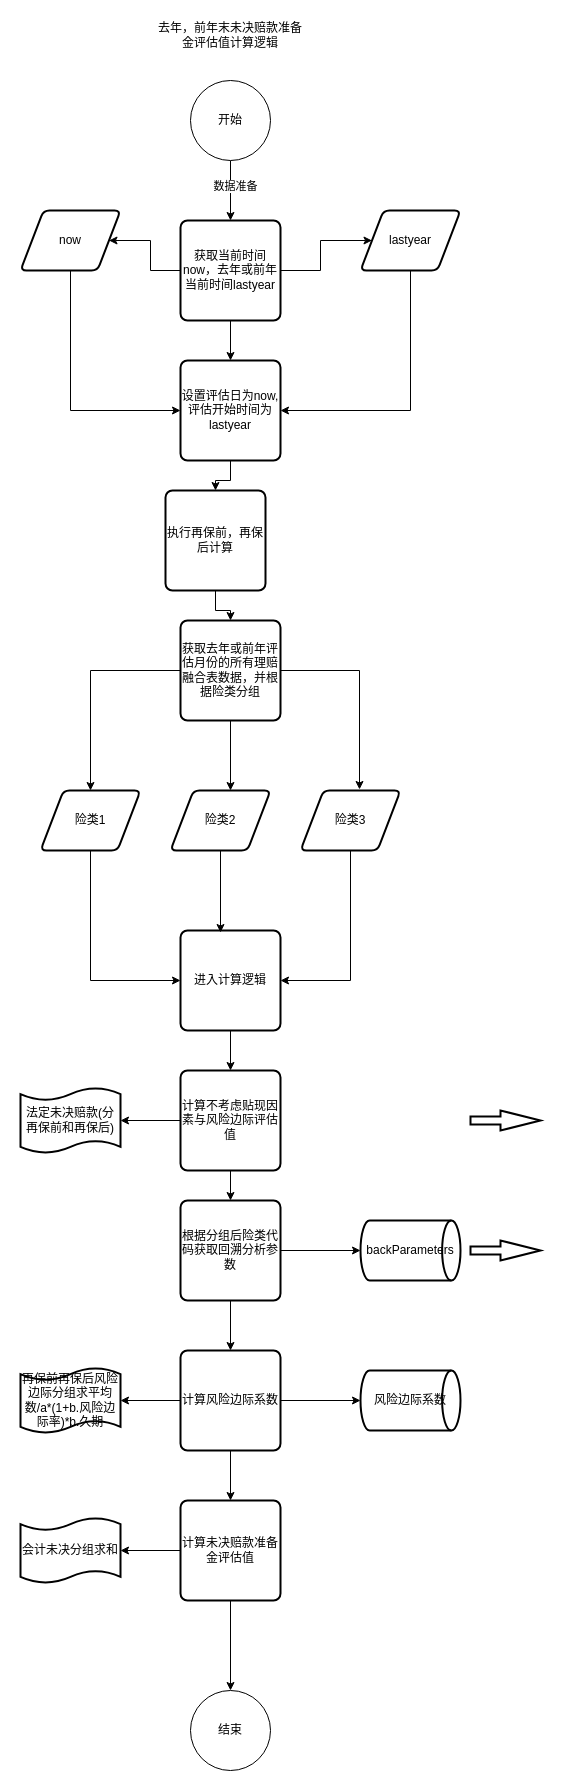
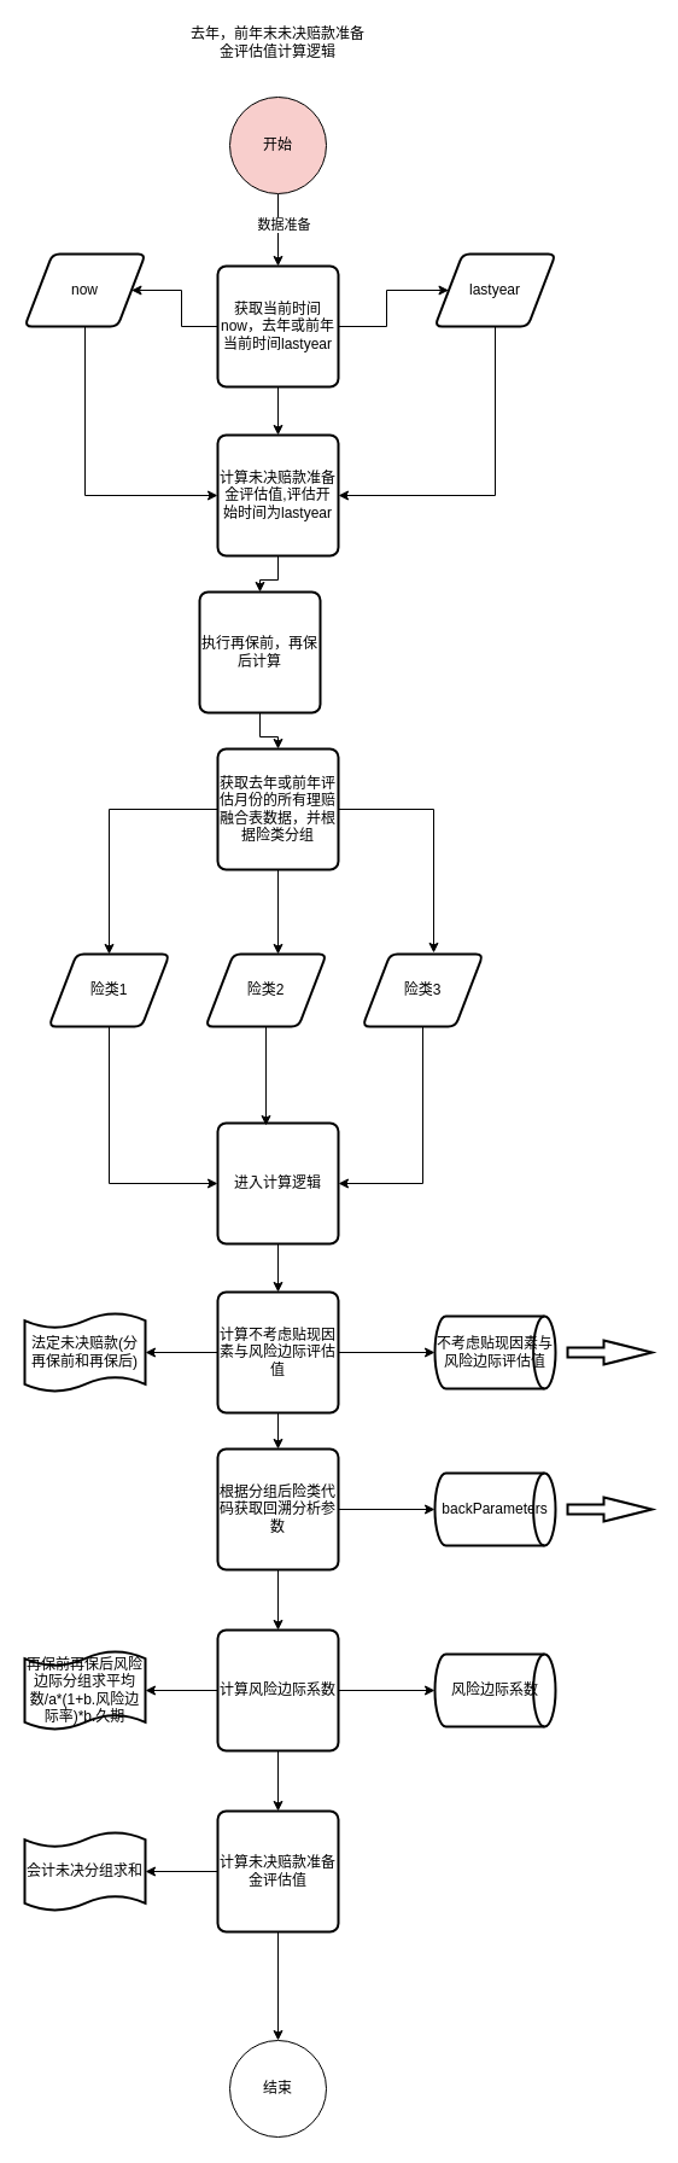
- <mxCell id="4" value="开始" style="ellipse;whiteSpace=wrap;html=1;aspect=fixed;" vertex="1" parent="1"><mxGeometry x="190" y="80" width="80" height="80" as="geometry" /></mxCell>
+ <mxCell id="4" value="开始" style="ellipse;whiteSpace=wrap;html=1;aspect=fixed;fillColor=#f8cecc;" vertex="1" parent="1"><mxGeometry x="190" y="80" width="80" height="80" as="geometry" /></mxCell>
- <mxCell id="15" value="设置评估日为now,评估开始时间为lastyear" style="rounded=1;whiteSpace=wrap;html=1;absoluteArcSize=1;arcSize=14;strokeWidth=2;" vertex="1" parent="1"><mxGeometry x="180" y="360" width="100" height="100" as="geometry" /></mxCell>
+ <mxCell id="15" value="计算未决赔款准备金评估值,评估开始时间为lastyear" style="rounded=1;whiteSpace=wrap;html=1;absoluteArcSize=1;arcSize=14;strokeWidth=2;" vertex="1" parent="1"><mxGeometry x="180" y="360" width="100" height="100" as="geometry" /></mxCell>
+ <mxCell id="30" value="" style="edgeStyle=orthogonalEdgeStyle;rounded=0;orthogonalLoop=1;jettySize=auto;html=1;" edge="1" parent="1" source="32" target="43"><mxGeometry relative="1" as="geometry" /></mxCell>
+ <mxCell id="43" value="不考虑贴现因素与风险边际评估值" style="strokeWidth=2;html=1;shape=mxgraph.flowchart.direct_data;whiteSpace=wrap;" vertex="1" parent="1"><mxGeometry x="360" y="1090" width="100" height="60" as="geometry" /></mxCell>
